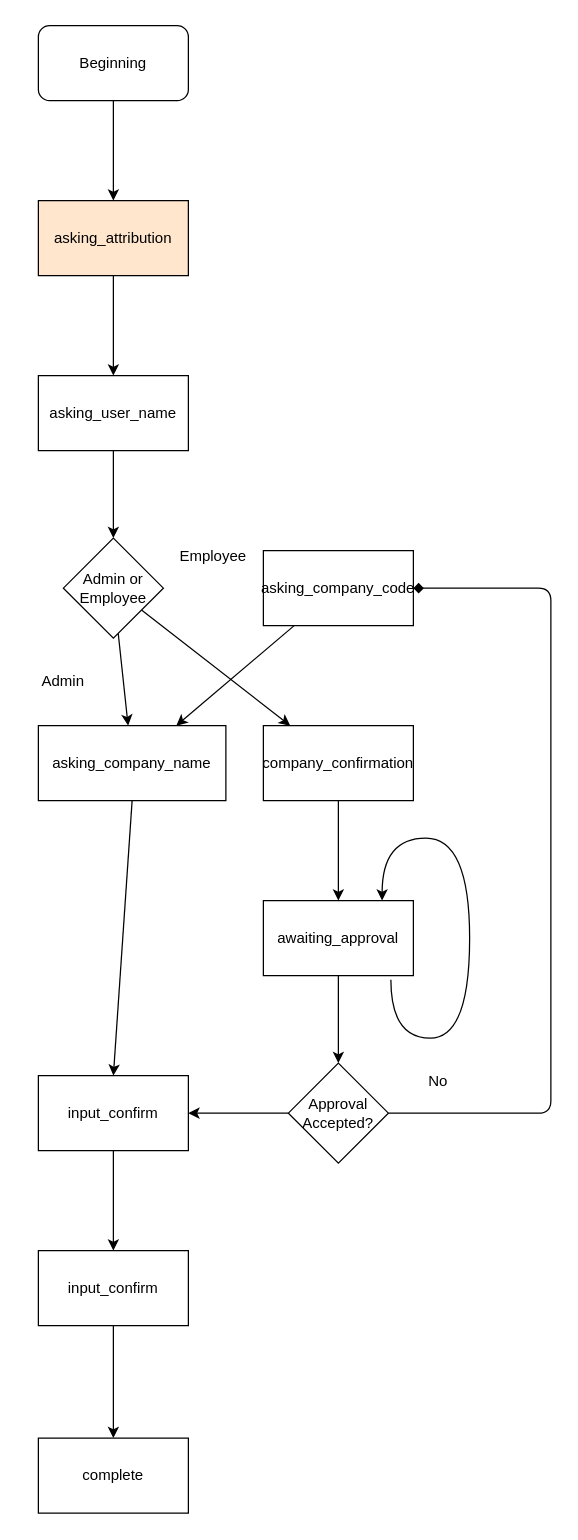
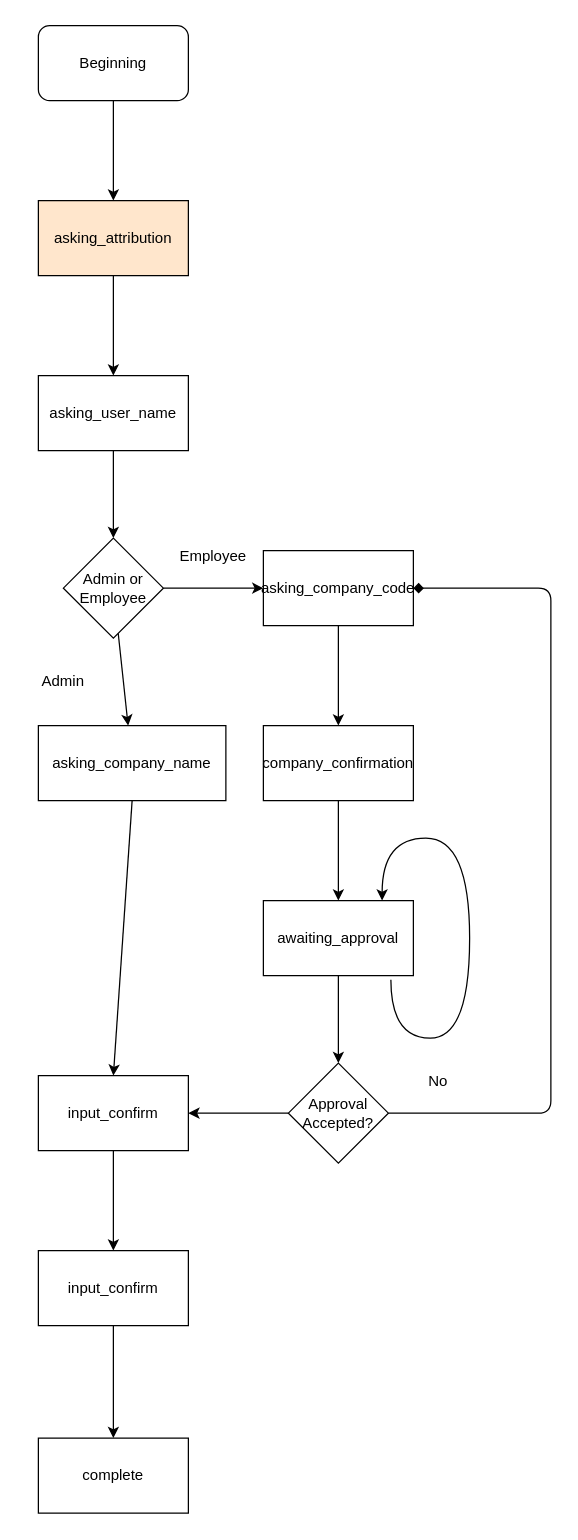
- <mxCell id="9" value="" style="edgeStyle=none;html=1;" parent="1" source="10" target="18" edge="1"><mxGeometry relative="1" as="geometry" /></mxCell>
+ <mxCell id="9" value="" style="edgeStyle=none;html=1;" parent="1" source="10" target="14" edge="1"><mxGeometry relative="1" as="geometry" /></mxCell>
- <mxCell id="13" value="" style="edgeStyle=none;html=1;" parent="1" source="14" target="12" edge="1"><mxGeometry relative="1" as="geometry" /></mxCell>
+ <mxCell id="13" value="" style="edgeStyle=none;html=1;" parent="1" source="14" target="18" edge="1"><mxGeometry relative="1" as="geometry" /></mxCell>
